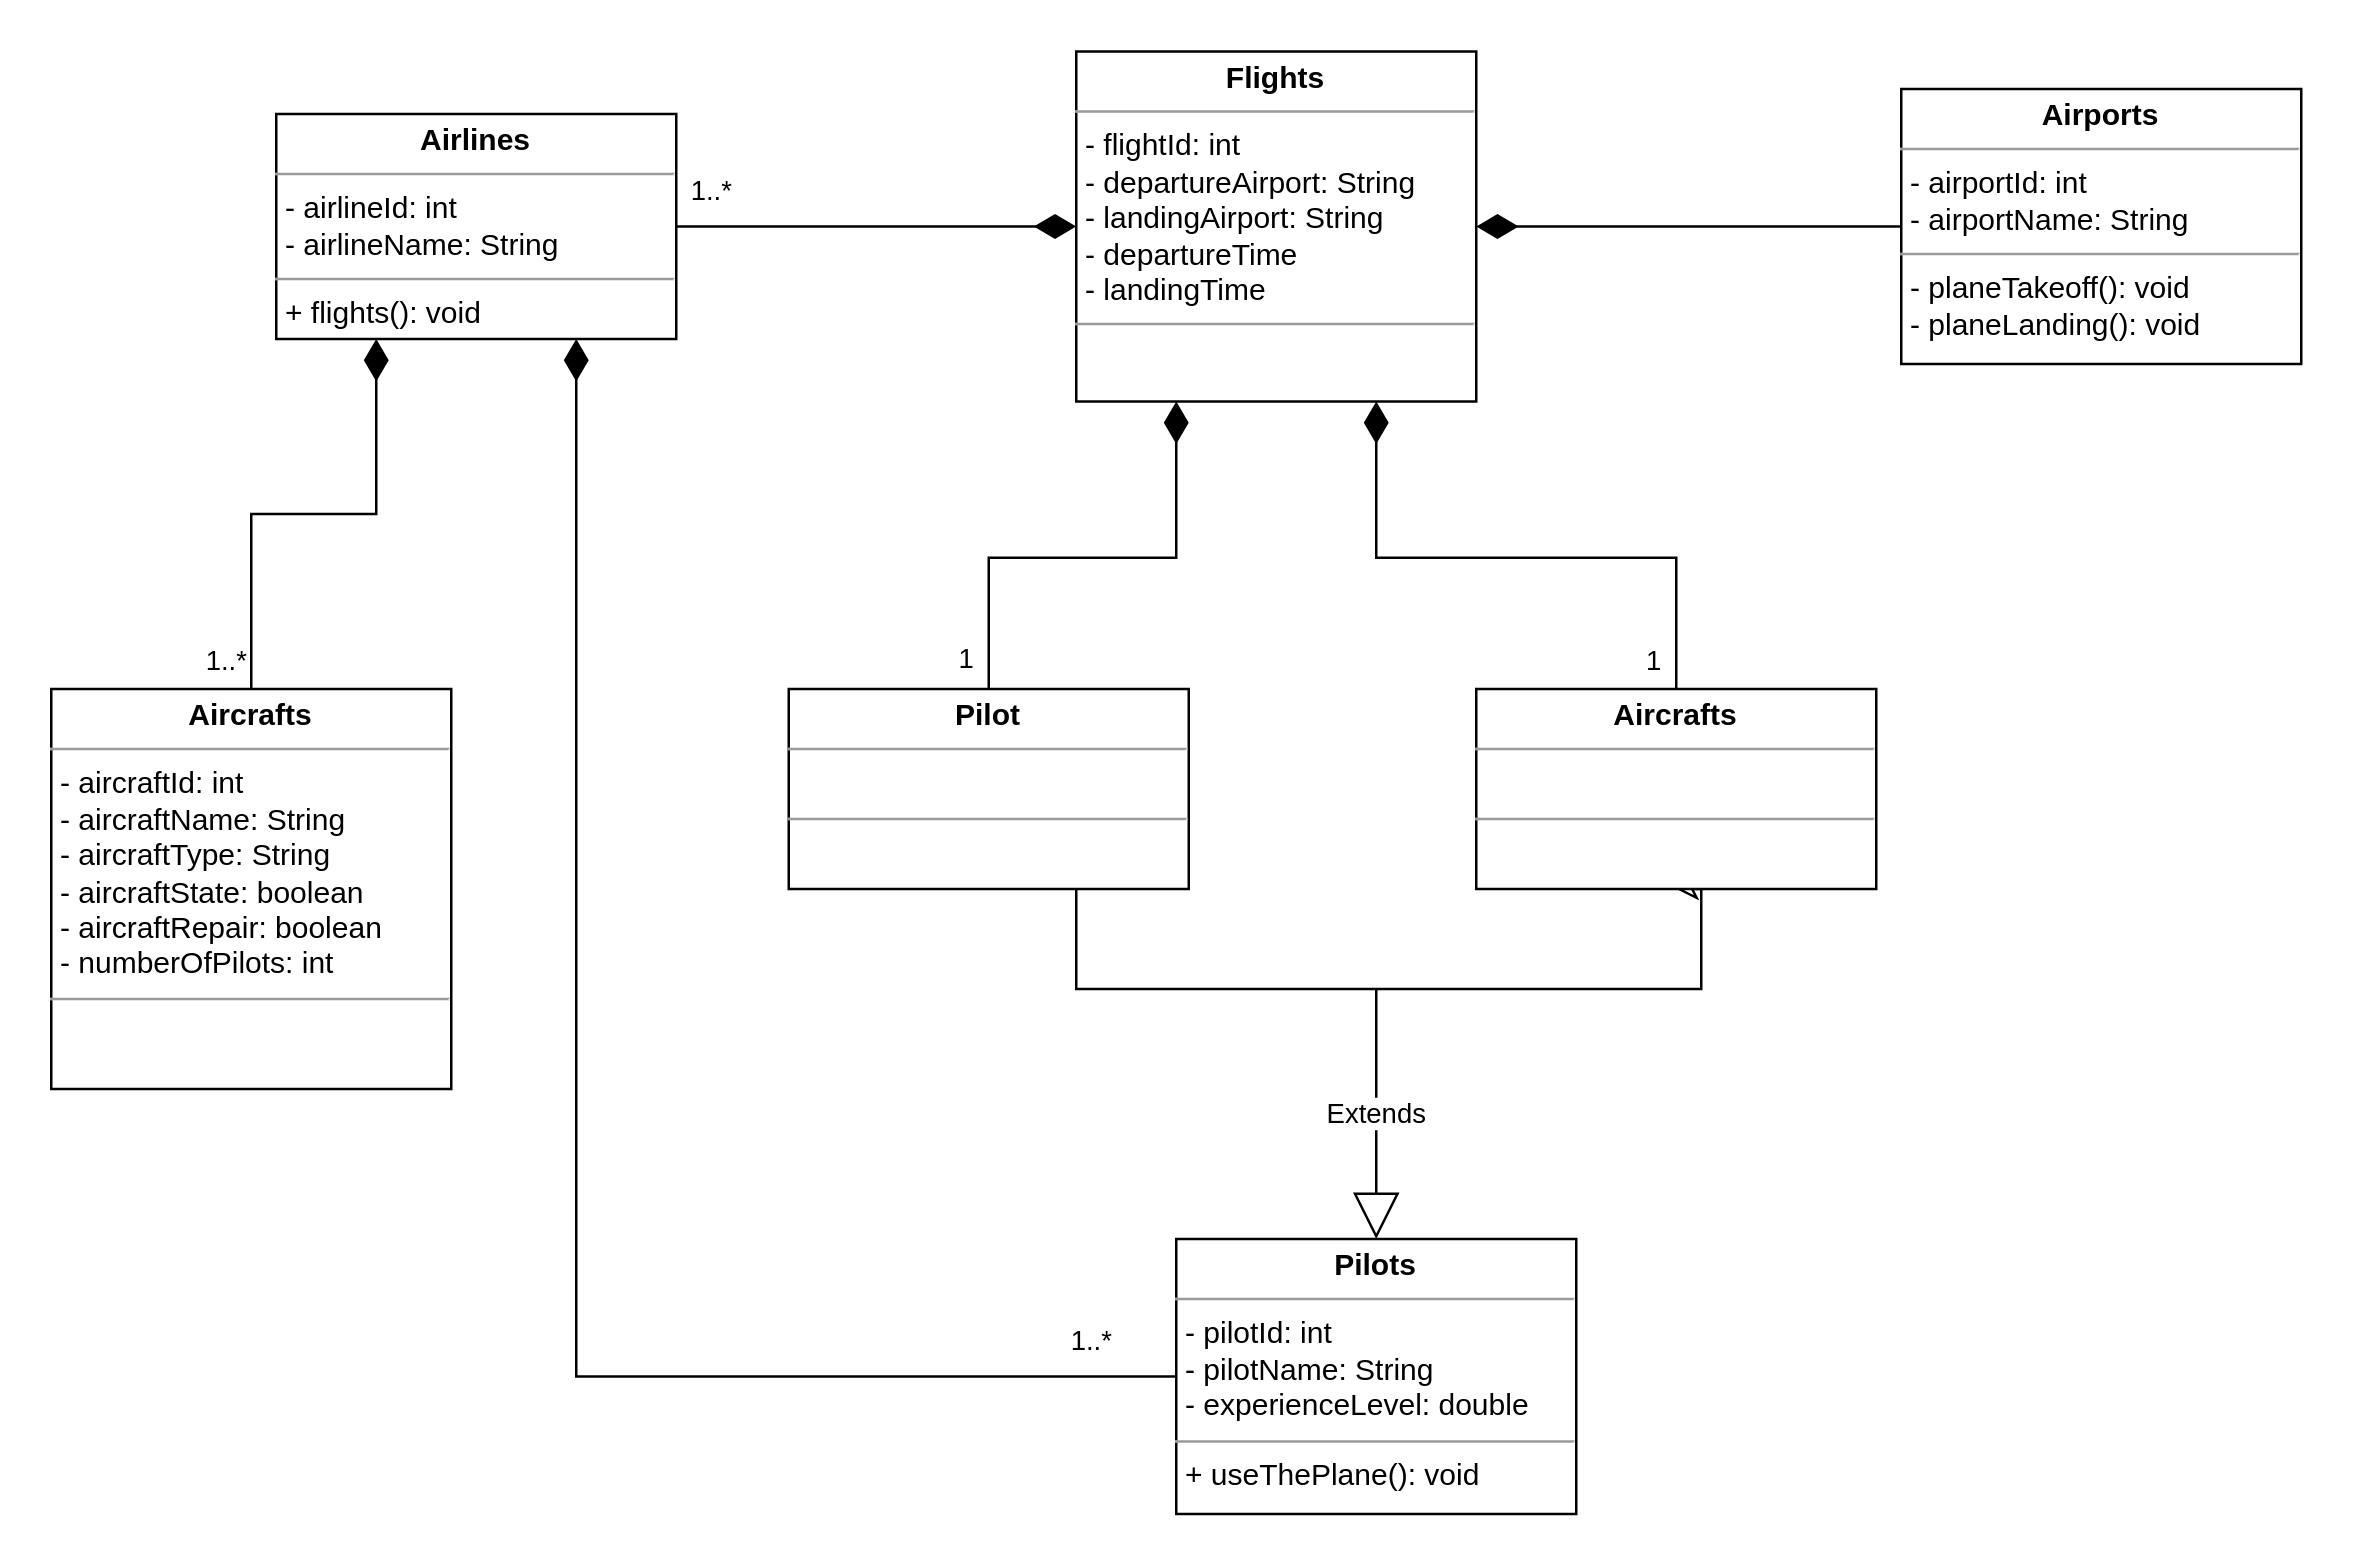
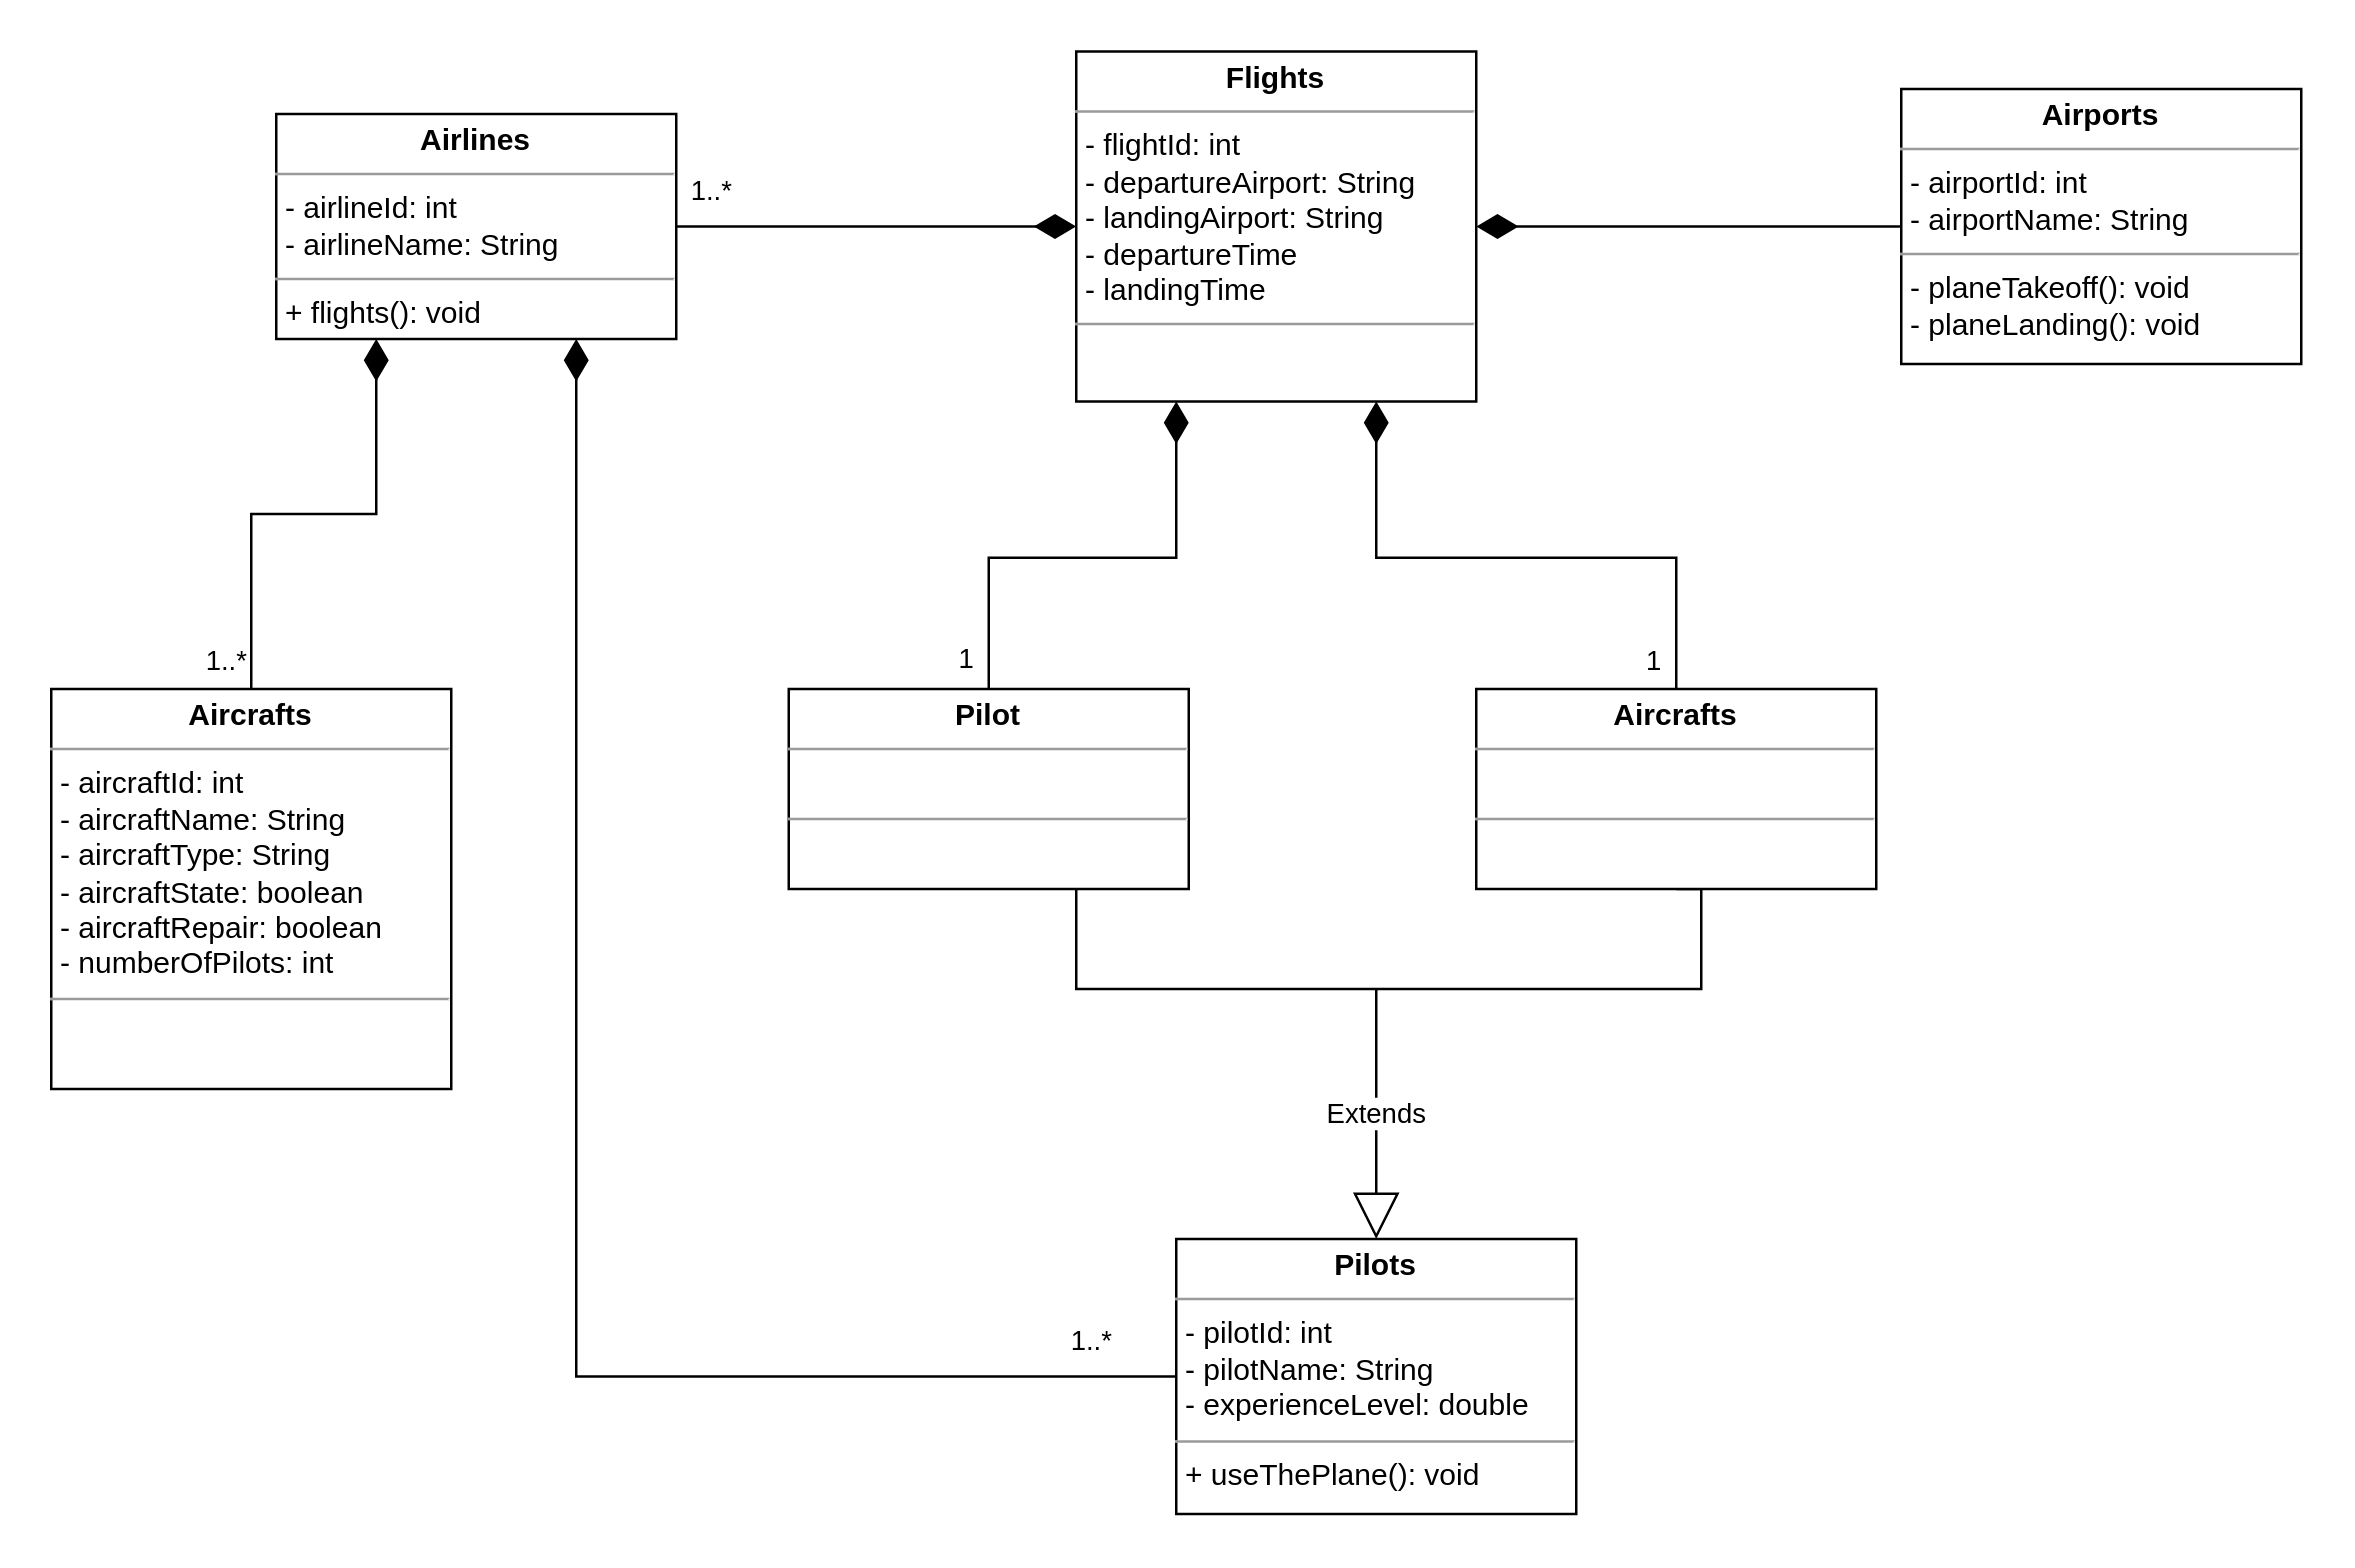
- <mxCell id="10" style="edgeStyle=orthogonalEdgeStyle;rounded=0;orthogonalLoop=1;jettySize=auto;html=1;entryX=0.5;entryY=1;entryDx=0;entryDy=0;endArrow=classic;endFill=0;" edge="1" parent="1" source="13" target="16"><mxGeometry relative="1" as="geometry"><Array as="points"><mxPoint x="430" y="395" /><mxPoint x="680" y="395" /></Array></mxGeometry></mxCell>
+ <mxCell id="10" style="edgeStyle=orthogonalEdgeStyle;rounded=0;orthogonalLoop=1;jettySize=auto;html=1;entryX=0.5;entryY=1;entryDx=0;entryDy=0;endArrow=none;endFill=0;" edge="1" parent="1" source="13" target="16"><mxGeometry relative="1" as="geometry"><Array as="points"><mxPoint x="430" y="395" /><mxPoint x="680" y="395" /></Array></mxGeometry></mxCell>
